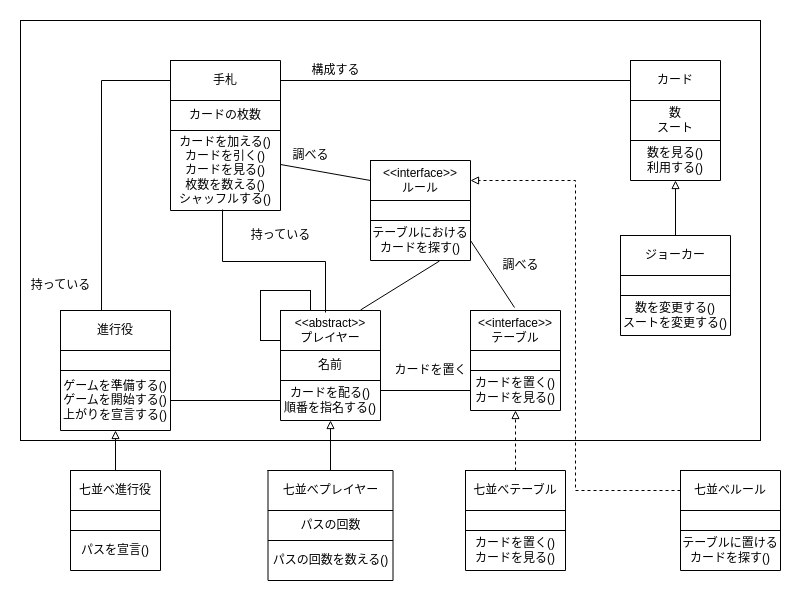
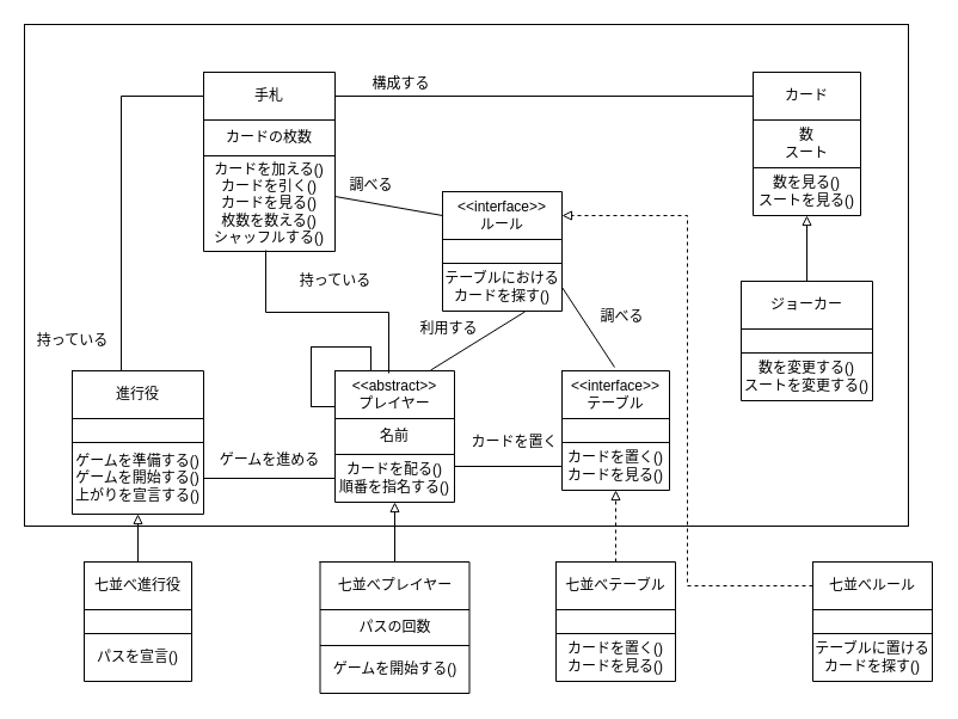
- <mxCell id="17" value="数を見る()&lt;div&gt;利用する&lt;span style=&quot;background-color: initial;&quot;&gt;()&lt;/span&gt;&lt;/div&gt;" style="shape=partialRectangle;html=1;whiteSpace=wrap;connectable=0;strokeColor=inherit;overflow=hidden;fillColor=none;top=0;left=0;bottom=0;right=0;pointerEvents=1;" vertex="1" parent="16"><mxGeometry width="90" height="40" as="geometry"><mxRectangle width="90" height="40" as="alternateBounds" /></mxGeometry></mxCell>
+ <mxCell id="17" value="数を見る()&lt;div&gt;スートを見る&lt;span style=&quot;background-color: initial;&quot;&gt;()&lt;/span&gt;&lt;/div&gt;" style="shape=partialRectangle;html=1;whiteSpace=wrap;connectable=0;strokeColor=inherit;overflow=hidden;fillColor=none;top=0;left=0;bottom=0;right=0;pointerEvents=1;" vertex="1" parent="16"><mxGeometry width="90" height="40" as="geometry"><mxRectangle width="90" height="40" as="alternateBounds" /></mxGeometry></mxCell>
+ <mxCell id="67" value="利用する" style="text;html=1;align=center;verticalAlign=middle;resizable=0;points=[];autosize=1;strokeColor=none;fillColor=none;" vertex="1" parent="1"><mxGeometry x="340" y="260" width="70" height="30" as="geometry" /></mxCell>
+ <mxCell id="60" value="ゲームを進める" style="text;html=1;align=center;verticalAlign=middle;resizable=0;points=[];autosize=1;strokeColor=none;fillColor=none;" vertex="1" parent="1"><mxGeometry x="170" y="370" width="110" height="30" as="geometry" /></mxCell>
- <mxCell id="82" value="パスの回数を数える()" style="shape=partialRectangle;html=1;whiteSpace=wrap;connectable=0;strokeColor=inherit;overflow=hidden;fillColor=none;top=0;left=0;bottom=0;right=0;pointerEvents=1;" vertex="1" parent="81"><mxGeometry width="125" height="40" as="geometry"><mxRectangle width="125" height="40" as="alternateBounds" /></mxGeometry></mxCell>
+ <mxCell id="82" value="ゲームを開始する()" style="shape=partialRectangle;html=1;whiteSpace=wrap;connectable=0;strokeColor=inherit;overflow=hidden;fillColor=none;top=0;left=0;bottom=0;right=0;pointerEvents=1;" vertex="1" parent="81"><mxGeometry width="125" height="40" as="geometry"><mxRectangle width="125" height="40" as="alternateBounds" /></mxGeometry></mxCell>
